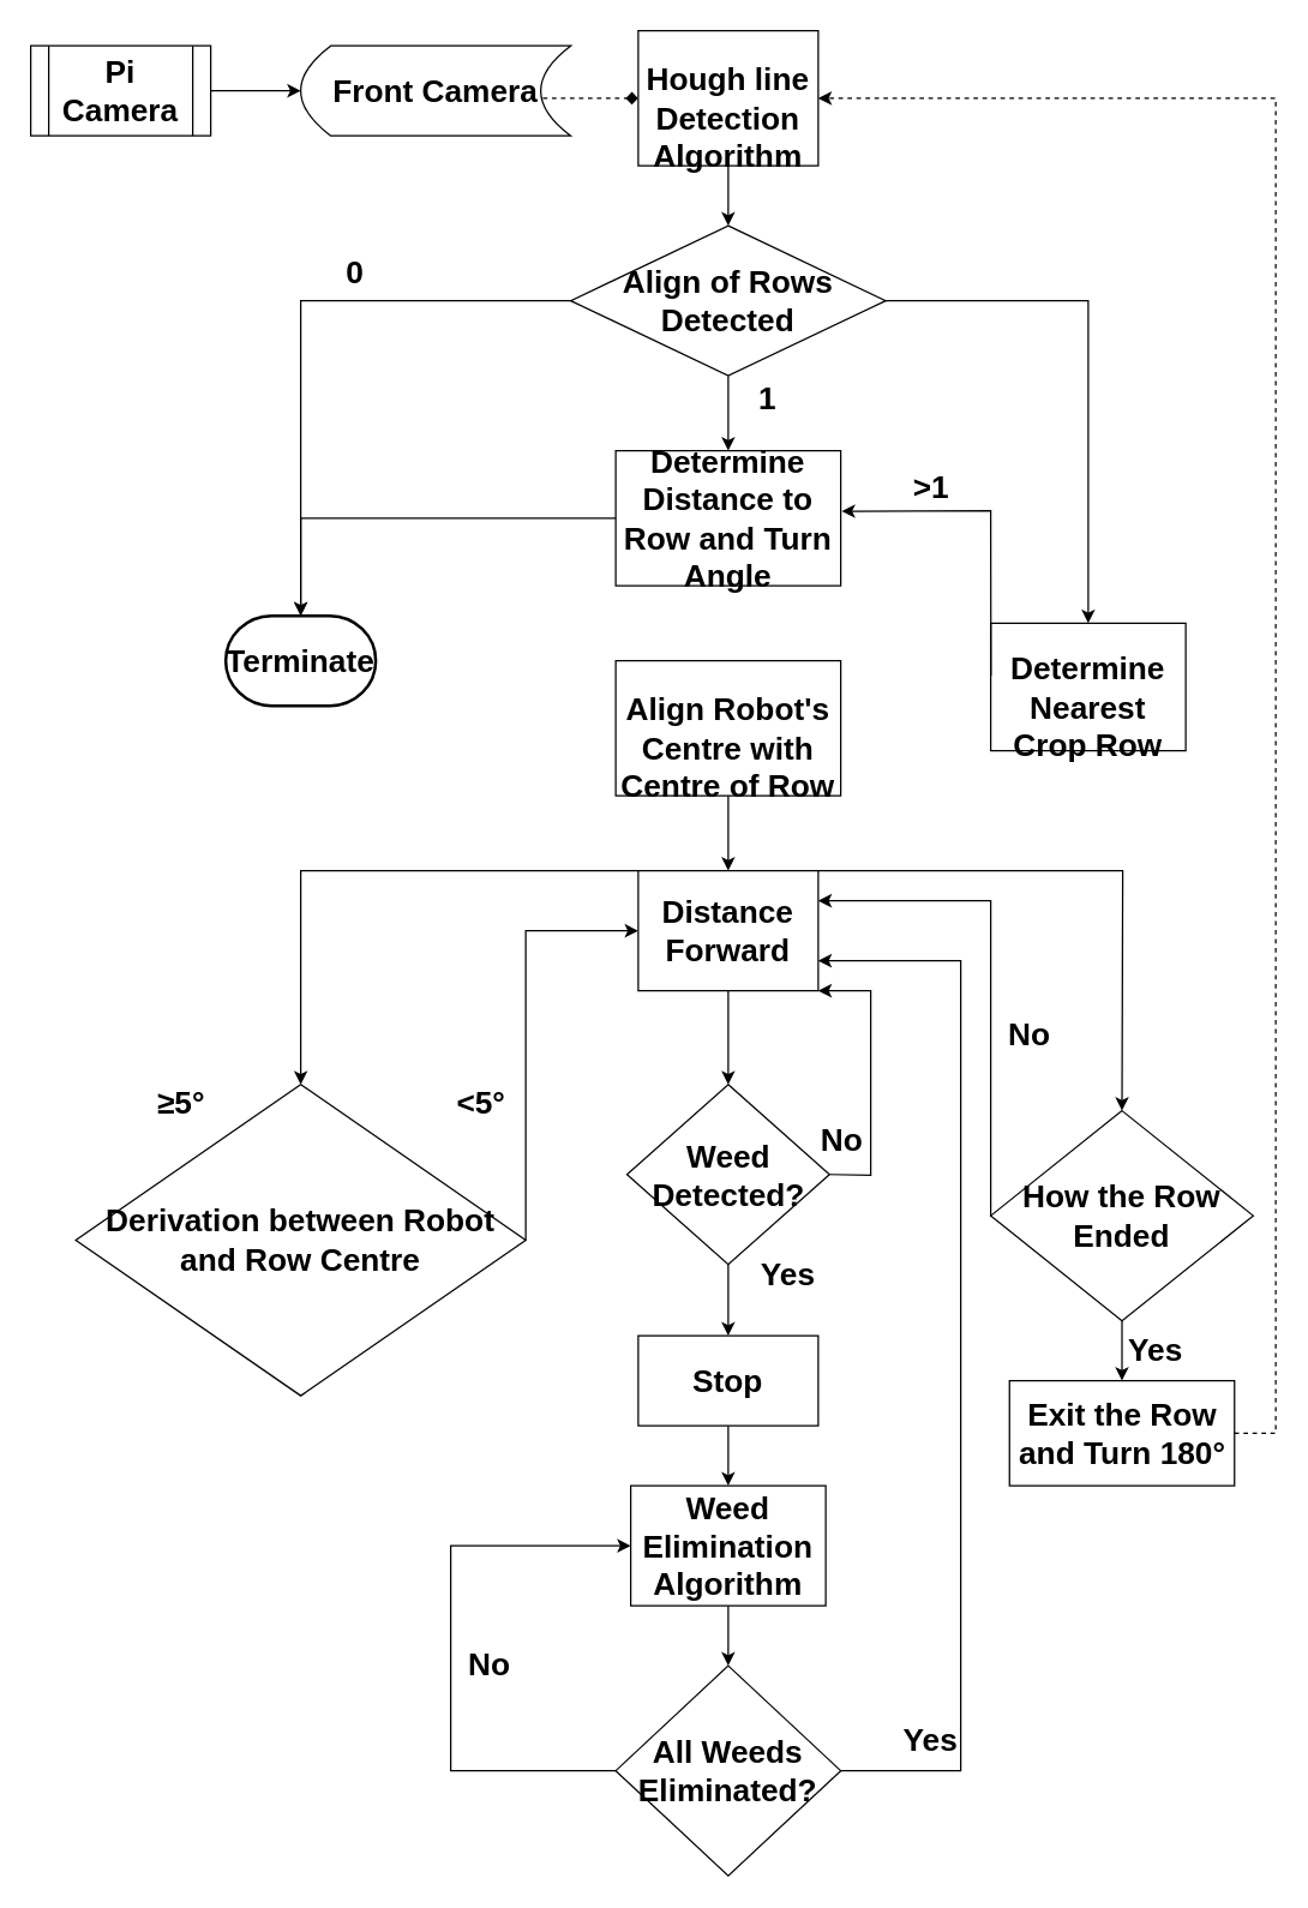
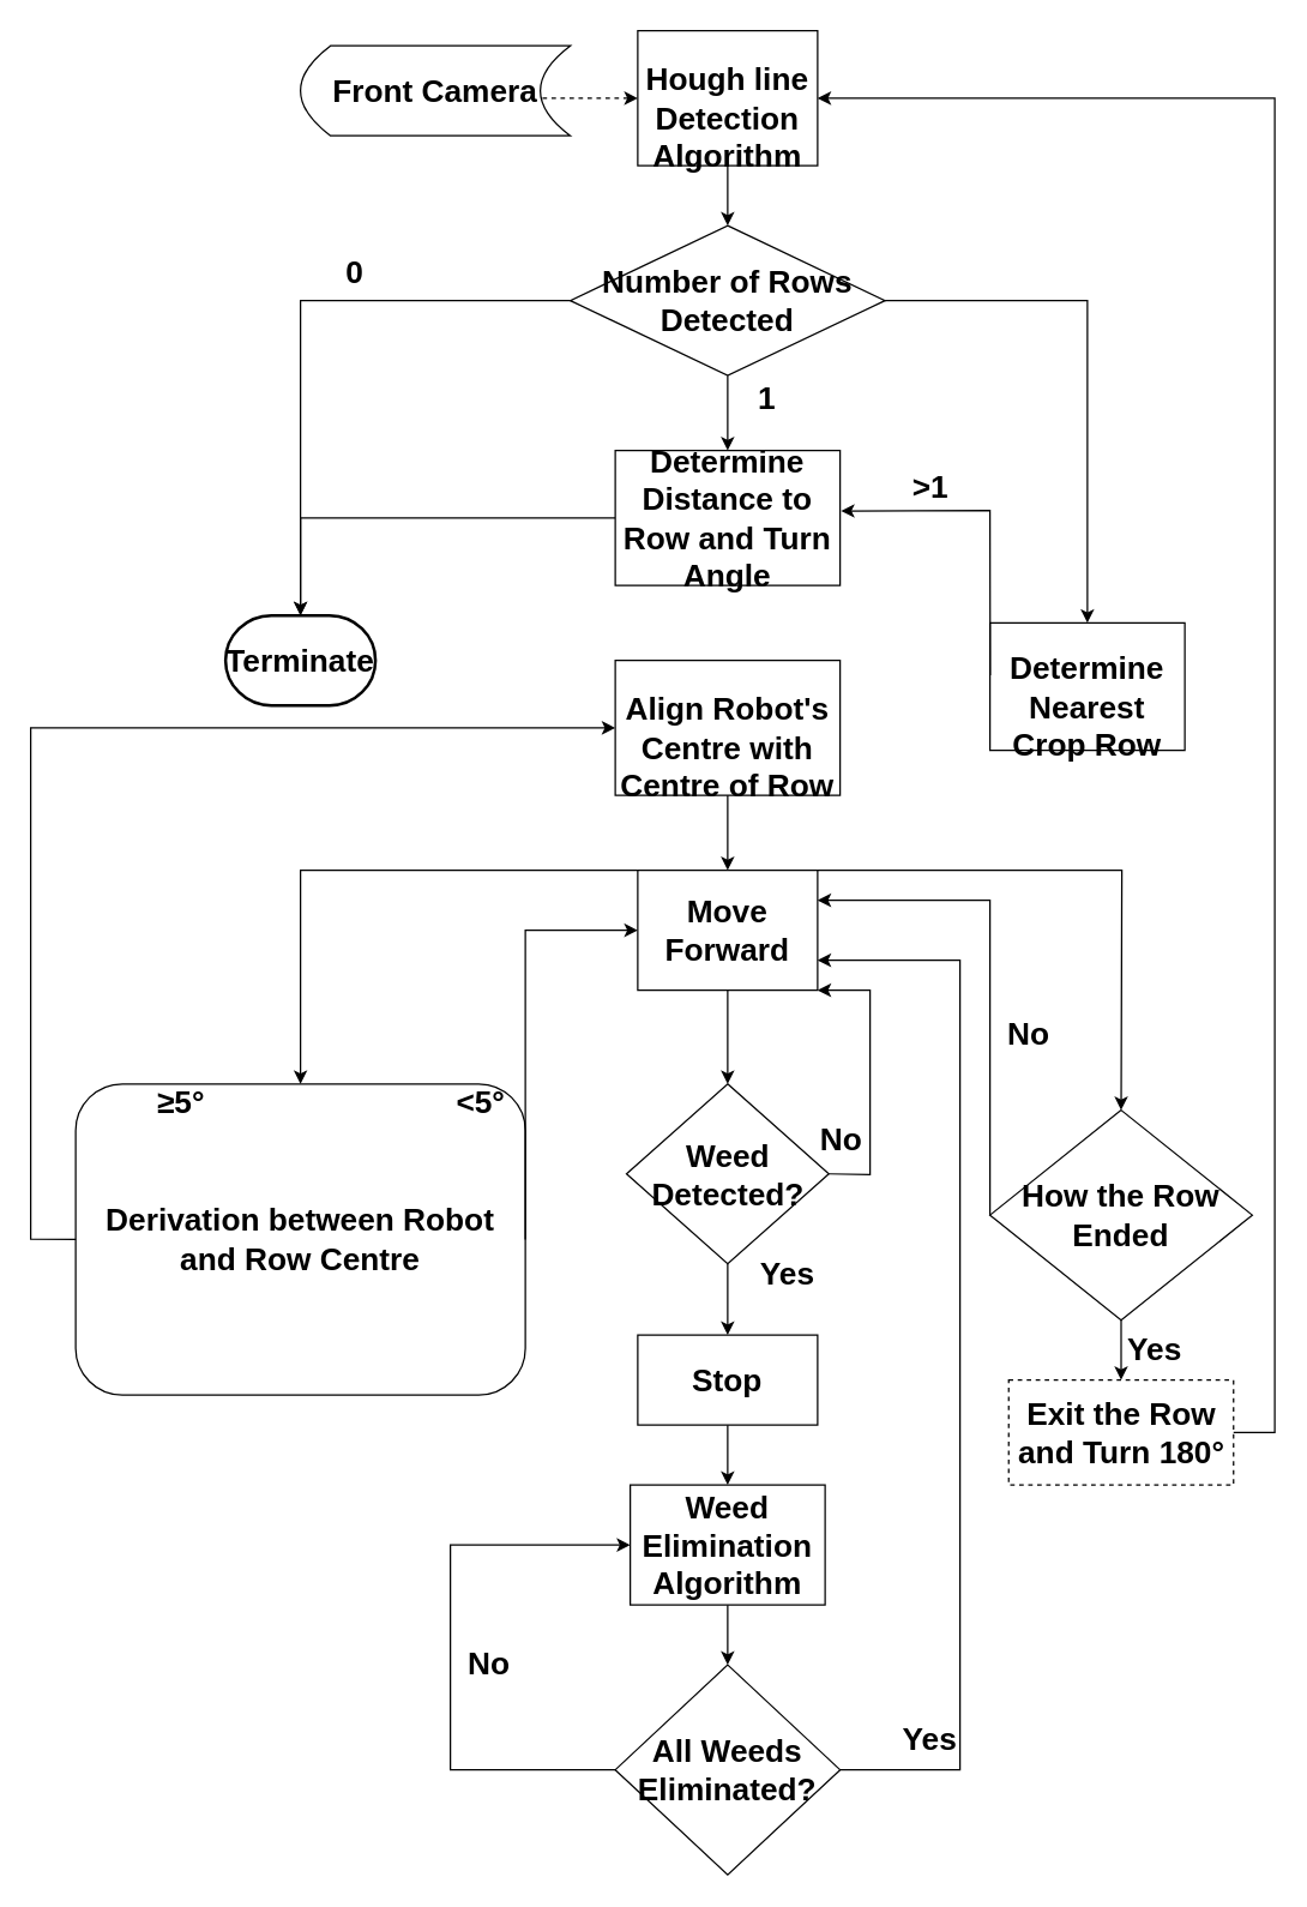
- <mxCell id="2" value="&lt;span style=&quot;font-size: 21px;&quot;&gt;&lt;font style=&quot;font-size: 21px;&quot;&gt;Pi Camera&lt;/font&gt;&lt;/span&gt;" style="shape=process;whiteSpace=wrap;html=1;backgroundOutline=1;fontStyle=1;labelBackgroundColor=none;labelBorderColor=none;fontSize=21;" vertex="1" parent="1"><mxGeometry y="30" width="120" height="60" as="geometry" x="20" /></mxCell>
- <mxCell id="35" value="" style="endArrow=classic;html=1;rounded=0;exitX=1;exitY=0.5;exitDx=0;exitDy=0;entryX=0;entryY=0.5;entryDx=0;entryDy=0;labelBackgroundColor=none;labelBorderColor=none;fontColor=default;fontSize=21;" edge="1" parent="1" source="2" target="3"><mxGeometry width="50" height="50" relative="1" as="geometry"><mxPoint x="180" y="300" as="sourcePoint" /><mxPoint x="230" y="250" as="targetPoint" /></mxGeometry></mxCell>
- <mxCell id="36" value="" style="html=1;labelBackgroundColor=none;startArrow=none;startFill=0;startSize=6;endArrow=diamond;endFill=1;endSize=6;jettySize=auto;orthogonalLoop=1;strokeWidth=1;dashed=1;fontSize=21;rounded=0;entryX=0;entryY=0.5;entryDx=0;entryDy=0;exitX=0.897;exitY=0.583;exitDx=0;exitDy=0;exitPerimeter=0;labelBorderColor=none;fontColor=default;" edge="1" parent="1" source="3" target="4"><mxGeometry width="60" height="60" relative="1" as="geometry"><mxPoint x="376" y="225" as="sourcePoint" /><mxPoint x="420" y="270" as="targetPoint" /></mxGeometry></mxCell>
+ <mxCell id="36" value="" style="html=1;labelBackgroundColor=none;startArrow=none;startFill=0;startSize=6;endArrow=classic;endFill=1;endSize=6;jettySize=auto;orthogonalLoop=1;strokeWidth=1;dashed=1;fontSize=21;rounded=0;entryX=0;entryY=0.5;entryDx=0;entryDy=0;exitX=0.897;exitY=0.583;exitDx=0;exitDy=0;exitPerimeter=0;labelBorderColor=none;fontColor=default;" edge="1" parent="1" source="3" target="4"><mxGeometry width="60" height="60" relative="1" as="geometry"><mxPoint x="376" y="225" as="sourcePoint" /><mxPoint x="420" y="270" as="targetPoint" /></mxGeometry></mxCell>
- <mxCell id="5" value="&lt;font style=&quot;font-size: 21px;&quot;&gt;Align of Rows Detected&lt;/font&gt;" style="rhombus;whiteSpace=wrap;html=1;fontStyle=1;labelBackgroundColor=none;labelBorderColor=none;fontSize=21;" vertex="1" parent="1"><mxGeometry x="380" width="210" height="100" as="geometry" y="150" /></mxCell>
+ <mxCell id="5" value="&lt;font style=&quot;font-size: 21px;&quot;&gt;Number of Rows Detected&lt;/font&gt;" style="rhombus;whiteSpace=wrap;html=1;fontStyle=1;labelBackgroundColor=none;labelBorderColor=none;fontSize=21;" vertex="1" parent="1"><mxGeometry x="380" width="210" height="100" as="geometry" y="150" /></mxCell>
- <mxCell id="42" value="" style="endArrow=classic;html=1;rounded=0;exitX=1;exitY=0.5;exitDx=0;exitDy=0;entryX=1;entryY=0.5;entryDx=0;entryDy=0;labelBackgroundColor=none;labelBorderColor=none;fontColor=default;fontSize=21;dashed=1;" edge="1" parent="1" source="30" target="4"><mxGeometry width="50" height="50" relative="1" as="geometry"><mxPoint x="710" y="1060" as="sourcePoint" /><mxPoint x="810" y="438.706" as="targetPoint" /><Array as="points"><mxPoint x="850" y="955" /><mxPoint x="850" y="65" /></Array></mxGeometry></mxCell>
+ <mxCell id="42" value="" style="endArrow=classic;html=1;rounded=0;exitX=1;exitY=0.5;exitDx=0;exitDy=0;entryX=1;entryY=0.5;entryDx=0;entryDy=0;labelBackgroundColor=none;labelBorderColor=none;fontColor=default;fontSize=21;" edge="1" parent="1" source="30" target="4"><mxGeometry width="50" height="50" relative="1" as="geometry"><mxPoint x="710" y="1060" as="sourcePoint" /><mxPoint x="810" y="438.706" as="targetPoint" /><Array as="points"><mxPoint x="850" y="955" /><mxPoint x="850" y="65" /></Array></mxGeometry></mxCell>
+ <mxCell id="22" value="" style="endArrow=classic;html=1;rounded=0;exitX=0;exitY=0.5;exitDx=0;exitDy=0;entryX=0;entryY=0.5;entryDx=0;entryDy=0;fontStyle=1;labelBackgroundColor=none;labelBorderColor=none;fontColor=default;fontSize=21;" edge="1" parent="1" source="21" target="9"><mxGeometry width="50" height="50" relative="1" as="geometry"><mxPoint x="280" y="680" as="sourcePoint" /><mxPoint x="330" y="630" as="targetPoint" /><Array as="points"><mxPoint y="826" x="20" /><mxPoint y="485" x="20" /></Array></mxGeometry></mxCell>
- <mxCell id="13" value="&lt;font style=&quot;font-size: 21px;&quot;&gt;Distance Forward&lt;/font&gt;" style="rounded=0;whiteSpace=wrap;html=1;fontStyle=1;labelBackgroundColor=none;labelBorderColor=none;fontSize=21;" vertex="1" parent="1"><mxGeometry x="425" y="580" width="120" height="80" as="geometry" /></mxCell>
+ <mxCell id="13" value="&lt;font style=&quot;font-size: 21px;&quot;&gt;Move Forward&lt;/font&gt;" style="rounded=0;whiteSpace=wrap;html=1;fontStyle=1;labelBackgroundColor=none;labelBorderColor=none;fontSize=21;" vertex="1" parent="1"><mxGeometry x="425" y="580" width="120" height="80" as="geometry" /></mxCell>
- <mxCell id="21" value="&lt;font style=&quot;font-size: 21px;&quot;&gt;Derivation between Robot and Row Centre&lt;/font&gt;" style="rhombus;whiteSpace=wrap;html=1;fontStyle=1;labelBackgroundColor=none;labelBorderColor=none;fontSize=21;" vertex="1" parent="1"><mxGeometry x="50" y="722.5" width="300" height="207.5" as="geometry" /></mxCell>
+ <mxCell id="21" value="&lt;font style=&quot;font-size: 21px;&quot;&gt;Derivation between Robot and Row Centre&lt;/font&gt;" style="whiteSpace=wrap;html=1;fontStyle=1;labelBackgroundColor=none;labelBorderColor=none;fontSize=21;rounded=1;" vertex="1" parent="1"><mxGeometry x="50" y="722.5" width="300" height="207.5" as="geometry" /></mxCell>
- <mxCell id="30" value="&lt;font style=&quot;font-size: 21px;&quot;&gt;Exit the Row and Turn 180°&lt;/font&gt;" style="rounded=0;whiteSpace=wrap;html=1;fontStyle=1;labelBackgroundColor=none;labelBorderColor=none;fontSize=21;" vertex="1" parent="1"><mxGeometry x="672.5" y="920" width="150" height="70" as="geometry" /></mxCell>
+ <mxCell id="30" value="&lt;font style=&quot;font-size: 21px;&quot;&gt;Exit the Row and Turn 180°&lt;/font&gt;" style="rounded=0;whiteSpace=wrap;html=1;fontStyle=1;labelBackgroundColor=none;labelBorderColor=none;fontSize=21;dashed=1;" vertex="1" parent="1"><mxGeometry x="672.5" y="920" width="150" height="70" as="geometry" /></mxCell>
